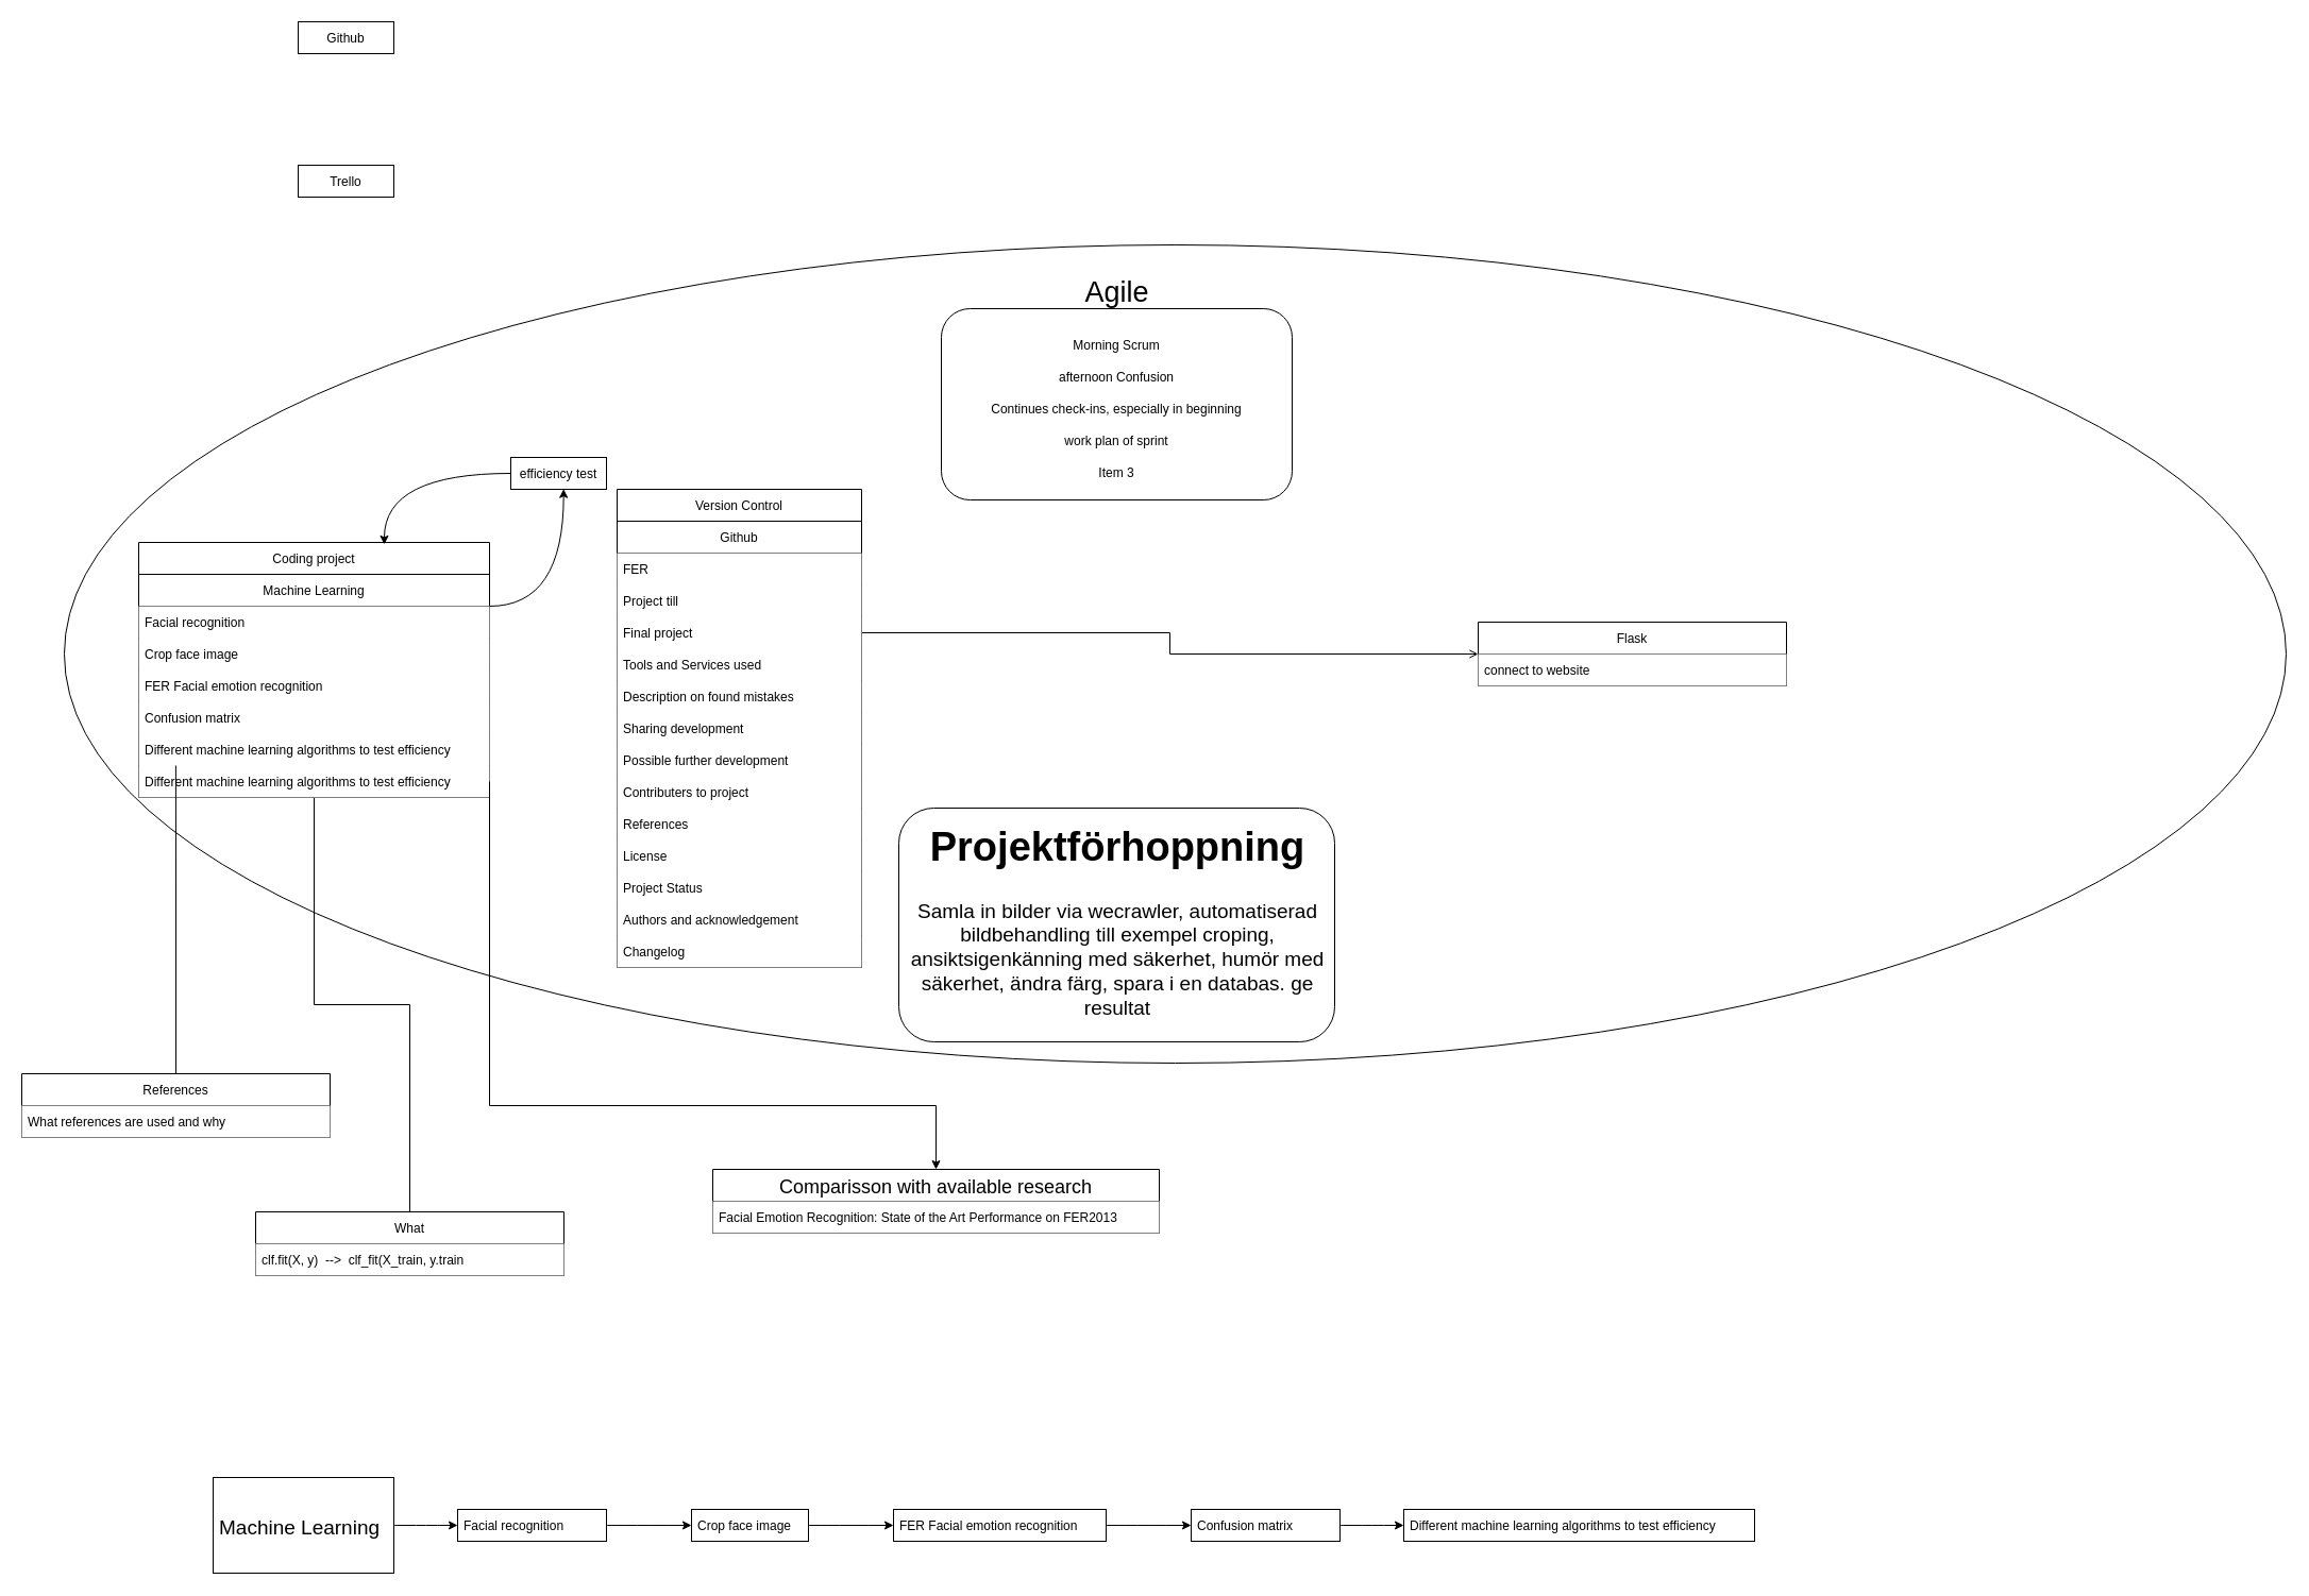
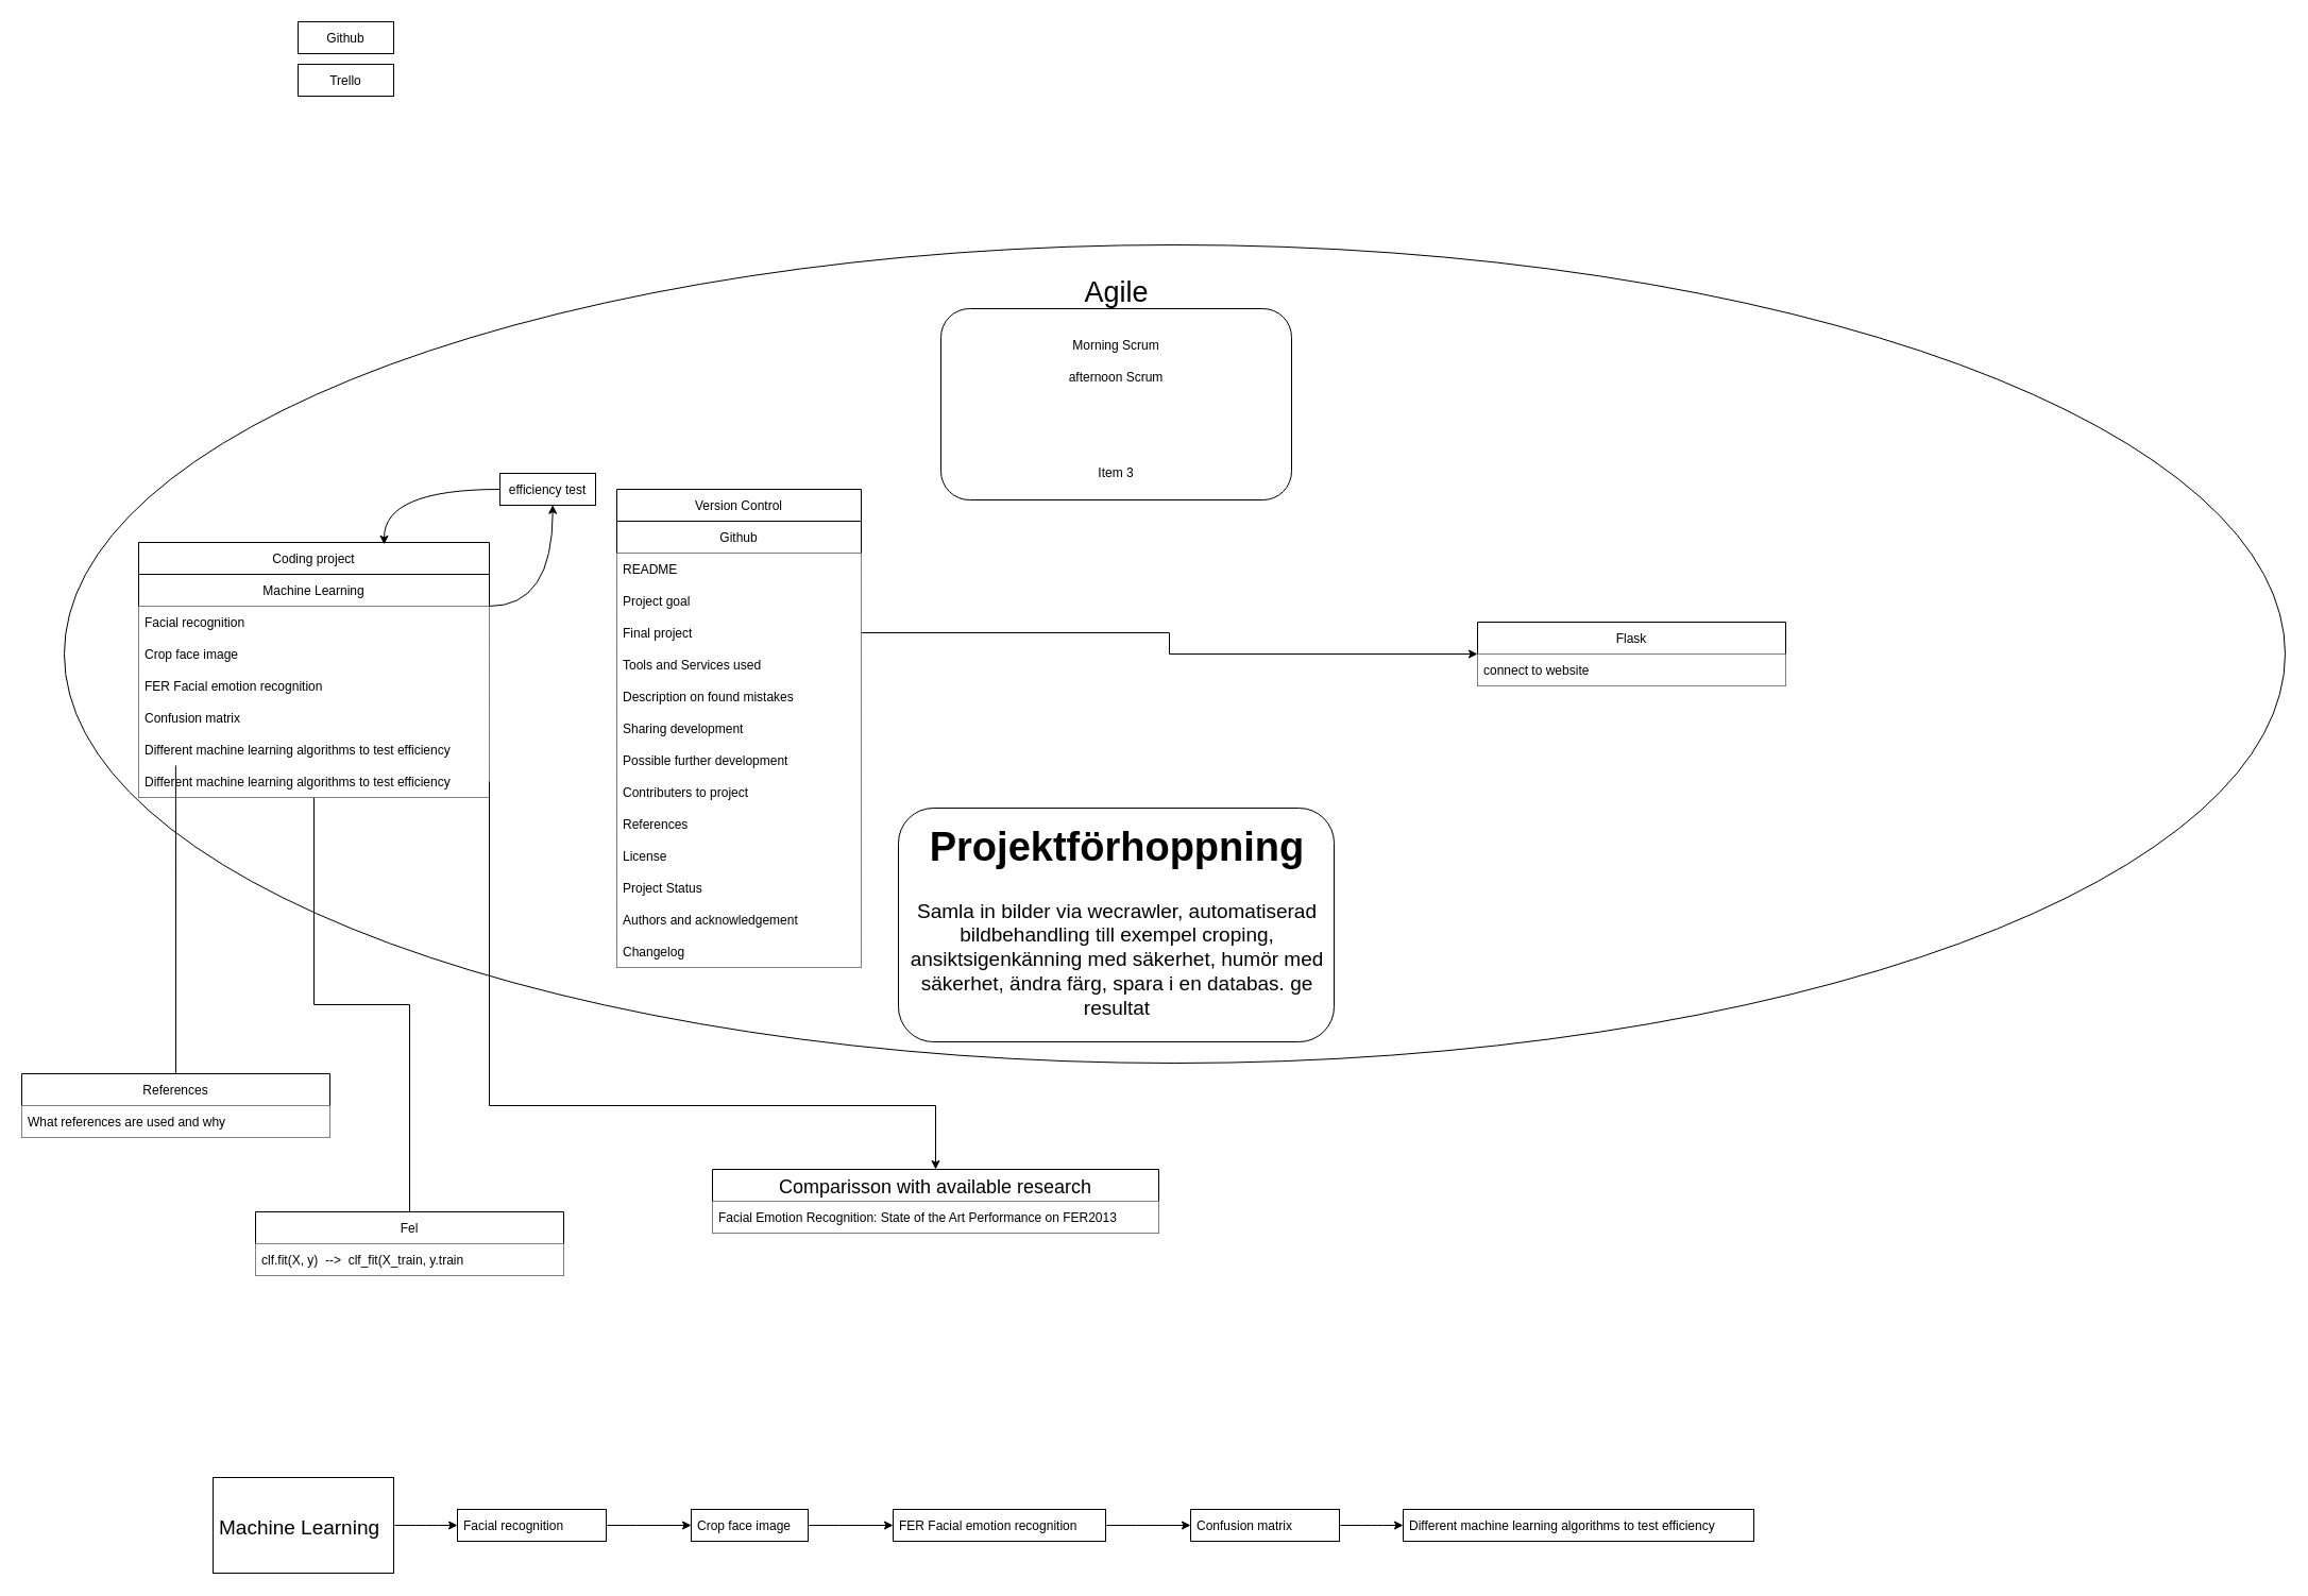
- <mxCell id="44" value="Trello" style="text;strokeColor=default;fillColor=default;align=center;verticalAlign=middle;spacingLeft=4;spacingRight=4;overflow=hidden;points=[[0,0.5],[1,0.5]];portConstraint=eastwest;rotatable=0;" parent="1" vertex="1"><mxGeometry x="280" y="155" width="90" height="30" as="geometry" /></mxCell>
+ <mxCell id="44" value="Trello" style="text;strokeColor=default;fillColor=default;align=center;verticalAlign=middle;spacingLeft=4;spacingRight=4;overflow=hidden;points=[[0,0.5],[1,0.5]];portConstraint=eastwest;rotatable=0;" parent="1" vertex="1"><mxGeometry x="280" y="60" width="90" height="30" as="geometry" /></mxCell>
- <mxCell id="33" value="afternoon Confusion" style="text;strokeColor=none;fillColor=default;align=center;verticalAlign=middle;spacingLeft=4;spacingRight=4;overflow=hidden;points=[[0,0.5],[1,0.5]];portConstraint=eastwest;rotatable=0;html=1;" parent="1" vertex="1"><mxGeometry x="890" y="340" width="320" height="30" as="geometry" /></mxCell>
+ <mxCell id="33" value="afternoon Scrum" style="text;strokeColor=none;fillColor=default;align=center;verticalAlign=middle;spacingLeft=4;spacingRight=4;overflow=hidden;points=[[0,0.5],[1,0.5]];portConstraint=eastwest;rotatable=0;html=1;" parent="1" vertex="1"><mxGeometry x="890" y="340" width="320" height="30" as="geometry" /></mxCell>
- <mxCell id="34" value="Continues check-ins, especially in beginning" style="text;strokeColor=none;fillColor=default;align=center;verticalAlign=middle;spacingLeft=4;spacingRight=4;overflow=hidden;points=[[0,0.5],[1,0.5]];portConstraint=eastwest;rotatable=0;html=1;" parent="1" vertex="1"><mxGeometry x="890" y="370" width="320" height="30" as="geometry" /></mxCell>
- <mxCell id="35" value="work plan of sprint" style="text;strokeColor=none;fillColor=default;align=center;verticalAlign=middle;spacingLeft=4;spacingRight=4;overflow=hidden;points=[[0,0.5],[1,0.5]];portConstraint=eastwest;rotatable=0;html=1;" parent="1" vertex="1"><mxGeometry x="890" y="400" width="320" height="30" as="geometry" /></mxCell>
- <mxCell id="30" value="efficiency test" style="text;strokeColor=default;fillColor=default;align=center;verticalAlign=middle;spacingLeft=4;spacingRight=4;overflow=hidden;points=[[0,0.5],[1,0.5]];portConstraint=eastwest;rotatable=0;" parent="1" vertex="1"><mxGeometry x="480" y="430" width="90" height="30" as="geometry" /></mxCell>
+ <mxCell id="30" value="efficiency test" style="text;strokeColor=default;fillColor=default;align=center;verticalAlign=middle;spacingLeft=4;spacingRight=4;overflow=hidden;points=[[0,0.5],[1,0.5]];portConstraint=eastwest;rotatable=0;" parent="1" vertex="1"><mxGeometry x="470" y="445" width="90" height="30" as="geometry" /></mxCell>
- <mxCell id="47" value="FER" style="text;strokeColor=none;fillColor=default;align=left;verticalAlign=middle;spacingLeft=4;spacingRight=4;overflow=hidden;points=[[0,0.5],[1,0.5]];portConstraint=eastwest;rotatable=0;" parent="45" vertex="1"><mxGeometry y="60" width="230" height="30" as="geometry" /></mxCell>
+ <mxCell id="47" value="README" style="text;strokeColor=none;fillColor=default;align=left;verticalAlign=middle;spacingLeft=4;spacingRight=4;overflow=hidden;points=[[0,0.5],[1,0.5]];portConstraint=eastwest;rotatable=0;" parent="45" vertex="1"><mxGeometry y="60" width="230" height="30" as="geometry" /></mxCell>
- <mxCell id="48" value="Project till" style="text;strokeColor=none;fillColor=default;align=left;verticalAlign=middle;spacingLeft=4;spacingRight=4;overflow=hidden;points=[[0,0.5],[1,0.5]];portConstraint=eastwest;rotatable=0;" parent="45" vertex="1"><mxGeometry y="90" width="230" height="30" as="geometry" /></mxCell>
+ <mxCell id="48" value="Project goal" style="text;strokeColor=none;fillColor=default;align=left;verticalAlign=middle;spacingLeft=4;spacingRight=4;overflow=hidden;points=[[0,0.5],[1,0.5]];portConstraint=eastwest;rotatable=0;" parent="45" vertex="1"><mxGeometry y="90" width="230" height="30" as="geometry" /></mxCell>
- <mxCell id="21" style="edgeStyle=orthogonalEdgeStyle;rounded=0;orthogonalLoop=1;jettySize=auto;html=1;exitX=1;exitY=0.5;exitDx=0;exitDy=0;endArrow=open;" parent="1" source="49" target="17" edge="1"><mxGeometry relative="1" as="geometry" /></mxCell>
+ <mxCell id="21" style="edgeStyle=orthogonalEdgeStyle;rounded=0;orthogonalLoop=1;jettySize=auto;html=1;exitX=1;exitY=0.5;exitDx=0;exitDy=0;" parent="1" source="49" target="17" edge="1"><mxGeometry relative="1" as="geometry" /></mxCell>
- <mxCell id="19" value="What" style="swimlane;fontStyle=0;childLayout=stackLayout;horizontal=1;startSize=30;horizontalStack=0;resizeParent=1;resizeParentMax=0;resizeLast=0;collapsible=1;marginBottom=0;" parent="1" vertex="1"><mxGeometry x="240" y="1140" width="290" height="60" as="geometry" /></mxCell>
+ <mxCell id="19" value="Fel" style="swimlane;fontStyle=0;childLayout=stackLayout;horizontal=1;startSize=30;horizontalStack=0;resizeParent=1;resizeParentMax=0;resizeLast=0;collapsible=1;marginBottom=0;" parent="1" vertex="1"><mxGeometry x="240" y="1140" width="290" height="60" as="geometry" /></mxCell>
